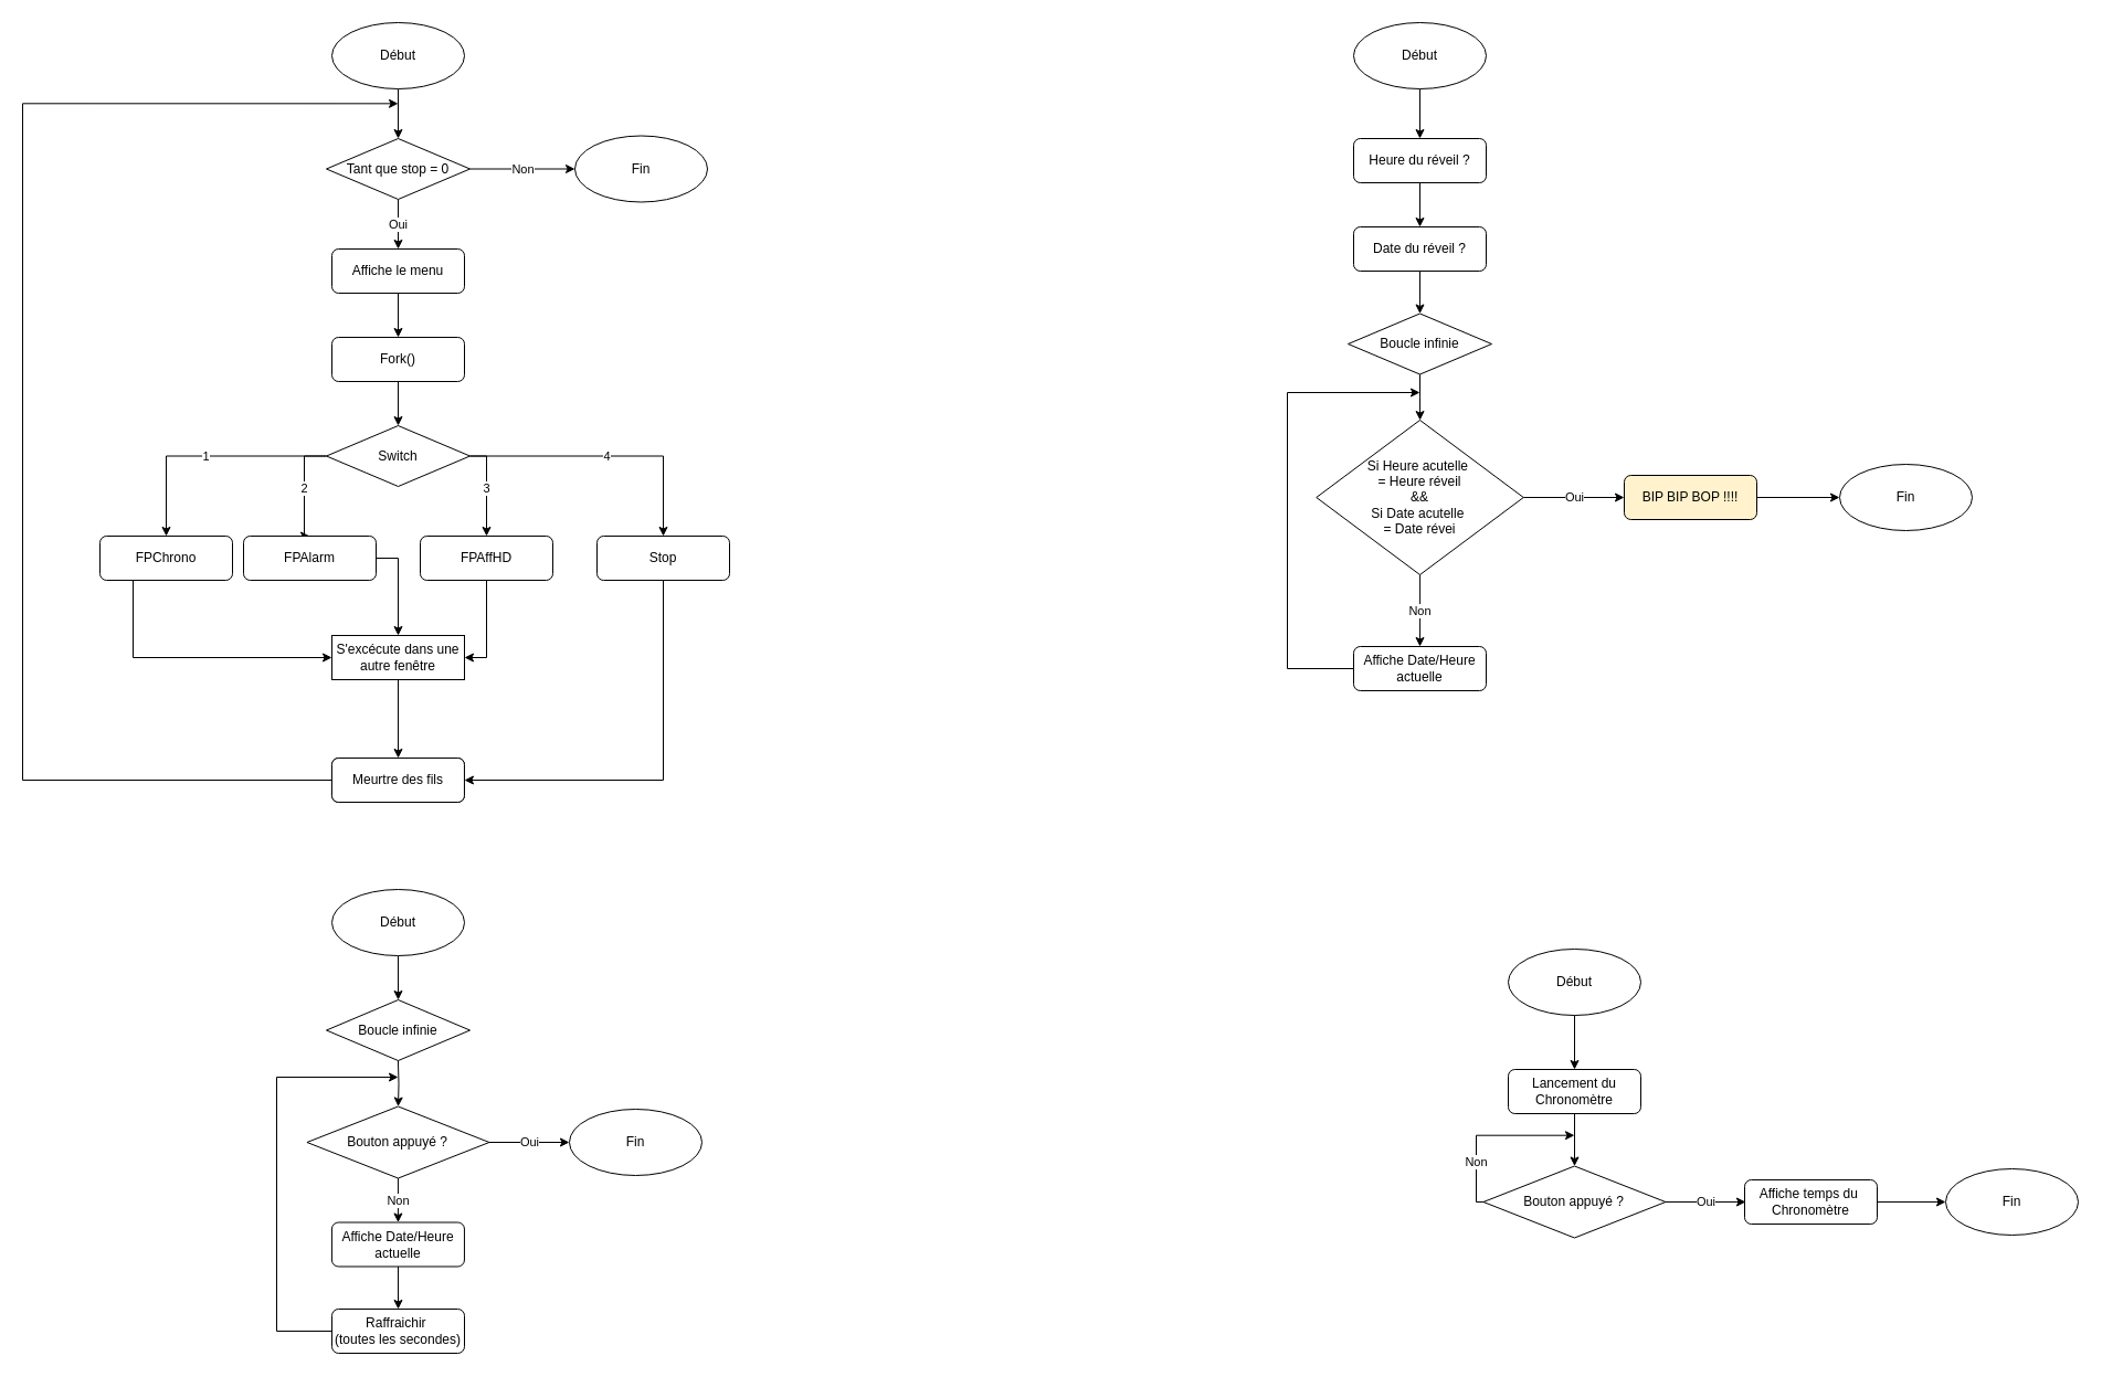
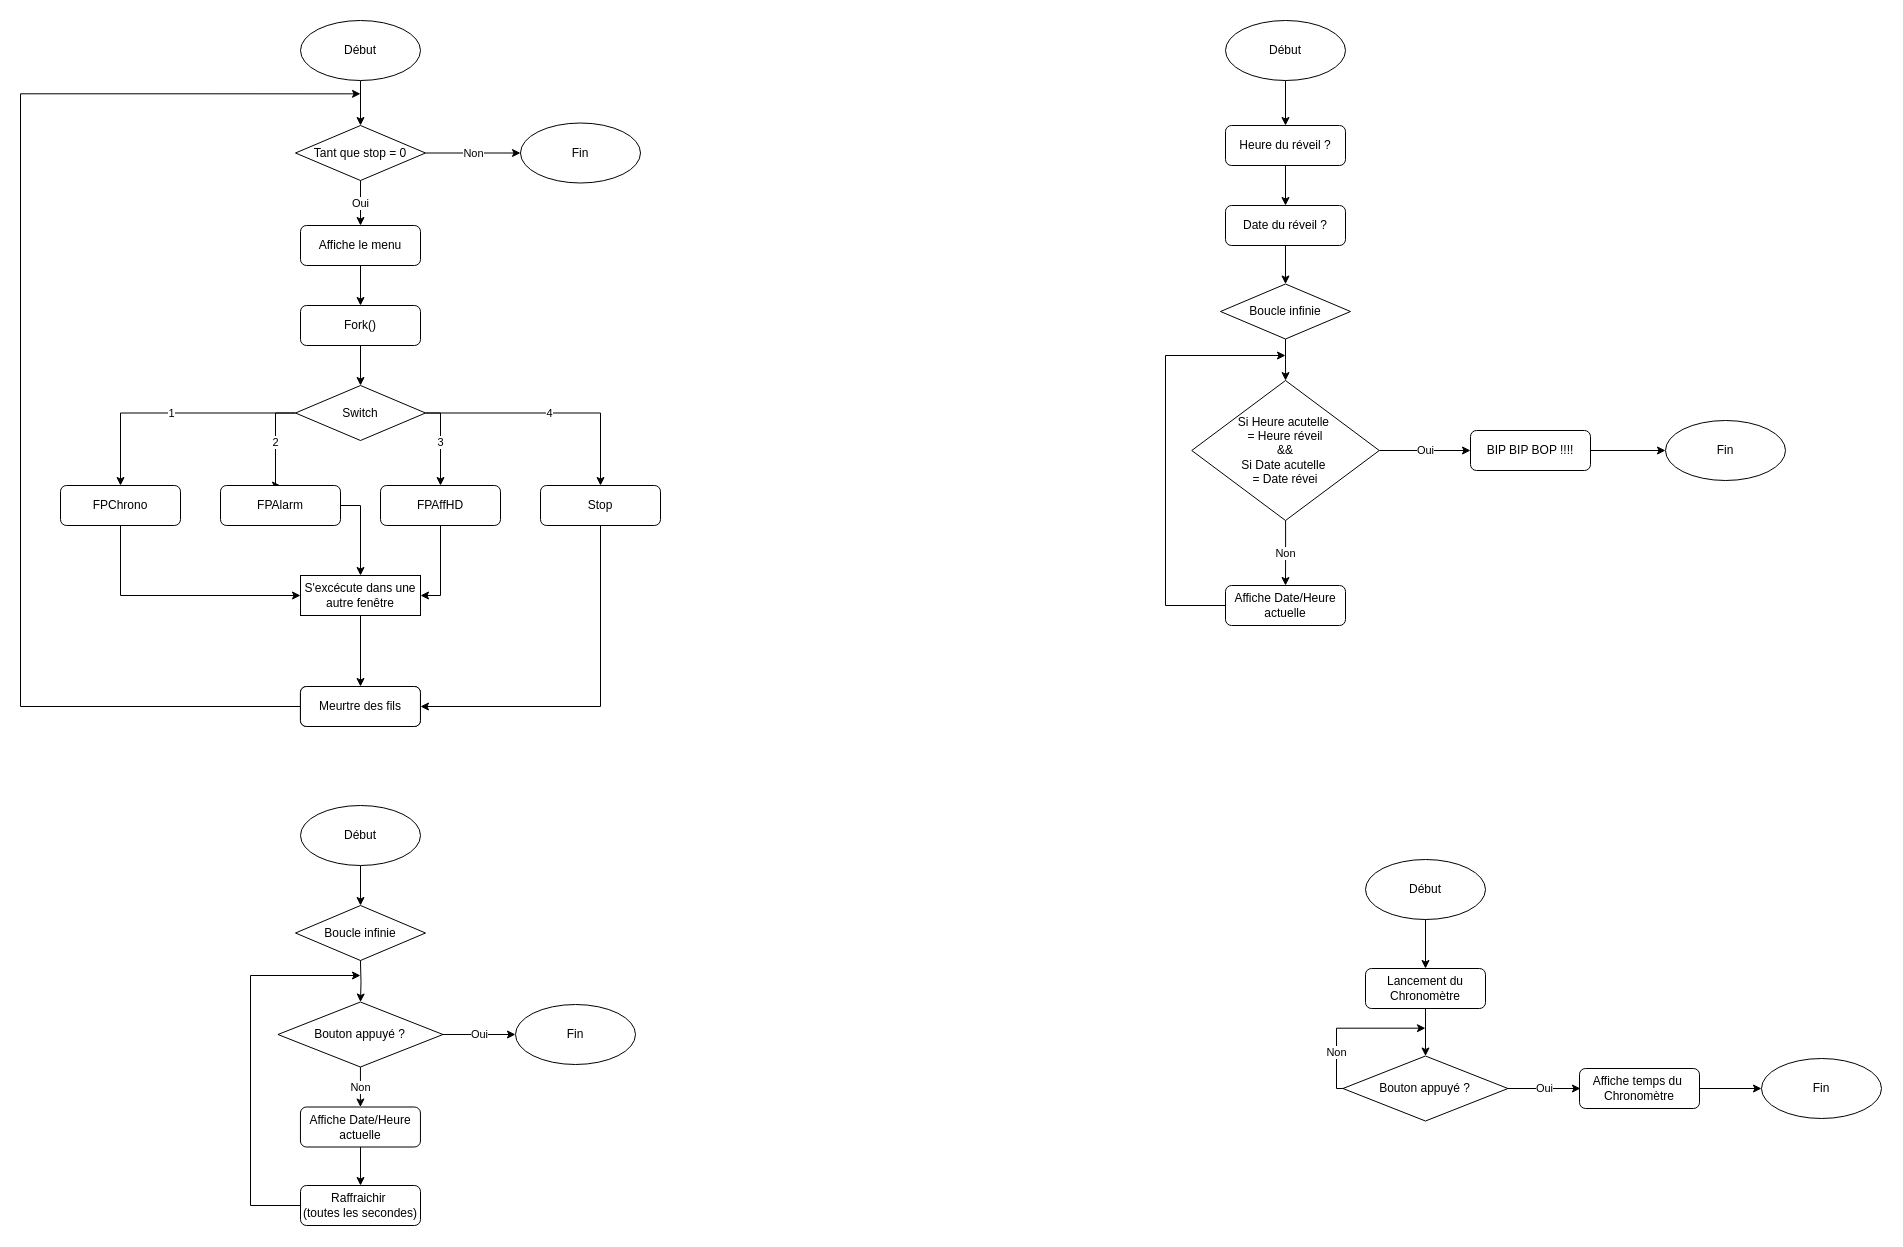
- <mxCell id="16" value="BIP BIP BOP !!!!" style="rounded=1;whiteSpace=wrap;html=1;fillColor=#fff2cc;" vertex="1" parent="1"><mxGeometry x="1470" y="430" width="120" height="40" as="geometry" /></mxCell>
+ <mxCell id="16" value="BIP BIP BOP !!!!" style="rounded=1;whiteSpace=wrap;html=1;" vertex="1" parent="1"><mxGeometry x="1470" y="430" width="120" height="40" as="geometry" /></mxCell>
- <mxCell id="58" value="FPChrono" style="rounded=1;whiteSpace=wrap;html=1;" vertex="1" parent="1"><mxGeometry x="90" y="485" width="120" height="40" as="geometry" /></mxCell>
+ <mxCell id="58" value="FPChrono" style="rounded=1;whiteSpace=wrap;html=1;" vertex="1" parent="1"><mxGeometry x="60" y="485" width="120" height="40" as="geometry" /></mxCell>
